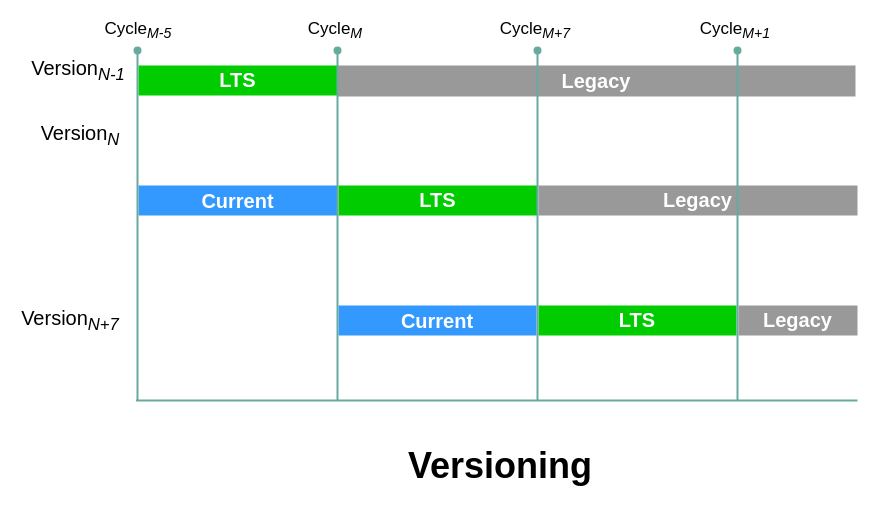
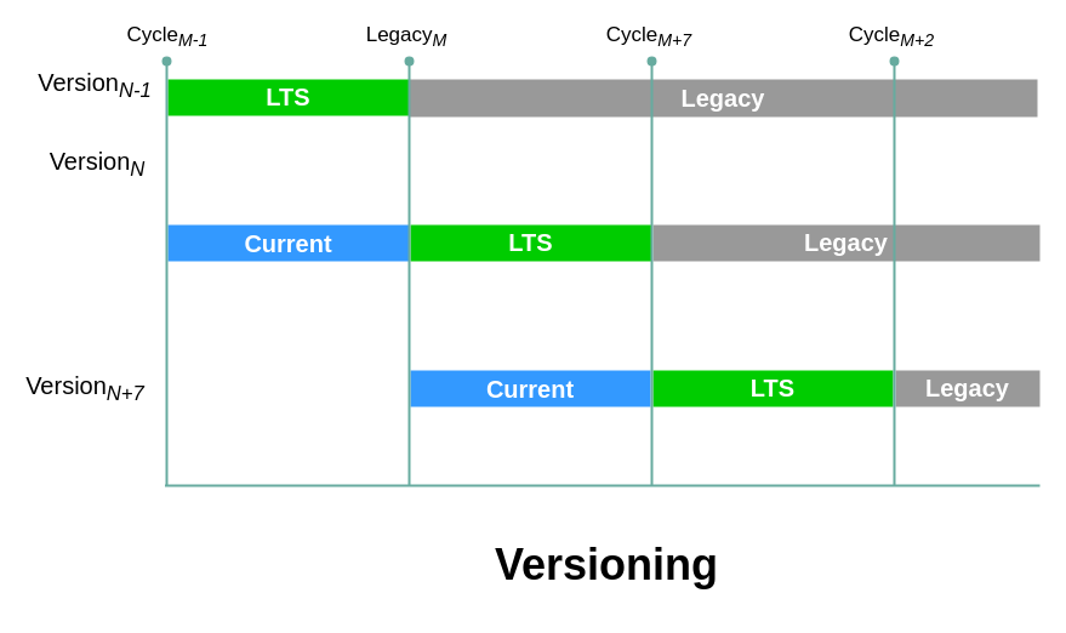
- <mxCell id="16" value="Cycle&lt;i&gt;&lt;sub&gt;M-5&lt;/sub&gt;&lt;/i&gt;" style="text;html=1;strokeColor=none;fillColor=none;align=center;verticalAlign=middle;whiteSpace=wrap;rounded=0;fontSize=17;" parent="1" vertex="1"><mxGeometry x="68" y="20" width="140" height="20" as="geometry" /></mxCell>
+ <mxCell id="16" value="Cycle&lt;i&gt;&lt;sub&gt;M-1&lt;/sub&gt;&lt;/i&gt;" style="text;html=1;strokeColor=none;fillColor=none;align=center;verticalAlign=middle;whiteSpace=wrap;rounded=0;fontSize=17;" parent="1" vertex="1"><mxGeometry x="68" y="20" width="140" height="20" as="geometry" /></mxCell>
- <mxCell id="21" value="Cycle&lt;i&gt;&lt;sub&gt;M&lt;/sub&gt;&lt;/i&gt;" style="text;html=1;strokeColor=none;fillColor=none;align=center;verticalAlign=middle;whiteSpace=wrap;rounded=0;fontSize=17;" parent="1" vertex="1"><mxGeometry x="265" y="20" width="140" height="20" as="geometry" /></mxCell>
+ <mxCell id="21" value="Legacy&lt;i&gt;&lt;sub&gt;M&lt;/sub&gt;&lt;/i&gt;" style="text;html=1;strokeColor=none;fillColor=none;align=center;verticalAlign=middle;whiteSpace=wrap;rounded=0;fontSize=17;" parent="1" vertex="1"><mxGeometry x="265" y="20" width="140" height="20" as="geometry" /></mxCell>
- <mxCell id="20" value="Cycle&lt;i&gt;&lt;sub&gt;M+1&lt;/sub&gt;&lt;/i&gt;" style="text;html=1;strokeColor=none;fillColor=none;align=center;verticalAlign=middle;whiteSpace=wrap;rounded=0;fontSize=17;" parent="1" vertex="1"><mxGeometry x="665" y="20" width="140" height="20" as="geometry" /></mxCell>
+ <mxCell id="20" value="Cycle&lt;i&gt;&lt;sub&gt;M+2&lt;/sub&gt;&lt;/i&gt;" style="text;html=1;strokeColor=none;fillColor=none;align=center;verticalAlign=middle;whiteSpace=wrap;rounded=0;fontSize=17;" parent="1" vertex="1"><mxGeometry x="665" y="20" width="140" height="20" as="geometry" /></mxCell>
